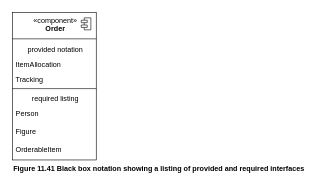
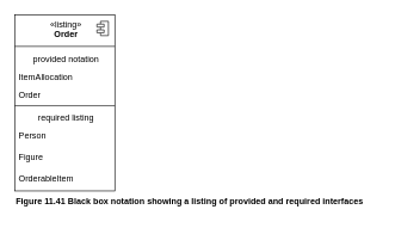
- <mxCell id="3" value="«component»&lt;br&gt;&lt;b&gt;Order&lt;/b&gt;" style="html=1;align=center;spacingLeft=4;verticalAlign=top;strokeColor=none;fillColor=none;whiteSpace=wrap;" vertex="1" parent="2"><mxGeometry width="140" height="40" as="geometry" /></mxCell>
+ <mxCell id="3" value="«listing»&lt;br&gt;&lt;b&gt;Order&lt;/b&gt;" style="html=1;align=center;spacingLeft=4;verticalAlign=top;strokeColor=none;fillColor=none;whiteSpace=wrap;" vertex="1" parent="2"><mxGeometry width="140" height="40" as="geometry" /></mxCell>
- <mxCell id="8" value="Tracking" style="html=1;align=left;spacingLeft=4;verticalAlign=top;strokeColor=none;fillColor=none;whiteSpace=wrap;" vertex="1" parent="2"><mxGeometry y="98" width="140" height="25" as="geometry" /></mxCell>
+ <mxCell id="8" value="Order" style="html=1;align=left;spacingLeft=4;verticalAlign=top;strokeColor=none;fillColor=none;whiteSpace=wrap;" vertex="1" parent="2"><mxGeometry y="98" width="140" height="25" as="geometry" /></mxCell>
